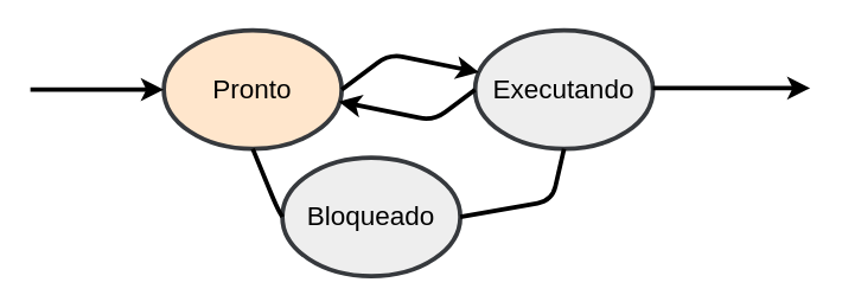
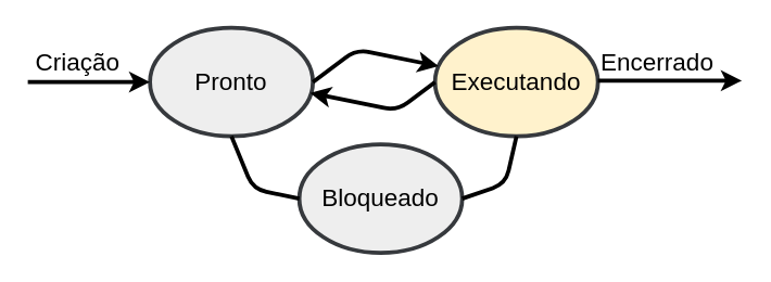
+ <mxCell id="9" value="&lt;font style=&quot;font-size: 18px&quot;&gt;Criação&lt;/font&gt;" style="text;html=1;strokeColor=none;fillColor=none;align=center;verticalAlign=middle;whiteSpace=wrap;rounded=0;" vertex="1" parent="1"><mxGeometry x="37" y="36" width="40" height="20" as="geometry" /></mxCell>
+ <mxCell id="10" value="&lt;font style=&quot;font-size: 18px&quot;&gt;Encerrado&lt;/font&gt;" style="text;html=1;strokeColor=none;fillColor=none;align=center;verticalAlign=middle;whiteSpace=wrap;rounded=0;" vertex="1" parent="1"><mxGeometry x="464" y="36" width="40" height="20" as="geometry" /></mxCell>
- <mxCell id="2" value="&lt;font style=&quot;font-size: 18px&quot;&gt;Pronto&lt;/font&gt;" style="ellipse;whiteSpace=wrap;html=1;strokeWidth=3;fillColor=#ffe6cc;strokeColor=#36393d;" vertex="1" parent="1"><mxGeometry x="110" y="20" width="120" height="80" as="geometry" /></mxCell>
+ <mxCell id="2" value="&lt;font style=&quot;font-size: 18px&quot;&gt;Pronto&lt;/font&gt;" style="ellipse;whiteSpace=wrap;html=1;strokeWidth=3;fillColor=#eeeeee;strokeColor=#36393d;" vertex="1" parent="1"><mxGeometry x="110" y="20" width="120" height="80" as="geometry" /></mxCell>
- <mxCell id="3" value="&lt;font style=&quot;font-size: 18px&quot;&gt;Executando&lt;/font&gt;" style="ellipse;whiteSpace=wrap;html=1;strokeColor=#36393d;strokeWidth=3;fillColor=#eeeeee;" vertex="1" parent="1"><mxGeometry x="320" y="20" width="120" height="80" as="geometry" /></mxCell>
+ <mxCell id="3" value="&lt;font style=&quot;font-size: 18px&quot;&gt;Executando&lt;/font&gt;" style="ellipse;whiteSpace=wrap;html=1;strokeColor=#36393d;strokeWidth=3;fillColor=#fff2cc;" vertex="1" parent="1"><mxGeometry x="320" y="20" width="120" height="80" as="geometry" /></mxCell>
- <mxCell id="4" value="&lt;font style=&quot;font-size: 18px&quot;&gt;Bloqueado&lt;/font&gt;" style="ellipse;whiteSpace=wrap;html=1;strokeColor=#36393d;strokeWidth=3;fillColor=#eeeeee;" vertex="1" parent="1"><mxGeometry x="190" y="106" width="120" height="80" as="geometry" /></mxCell>
+ <mxCell id="4" value="&lt;font style=&quot;font-size: 18px&quot;&gt;Bloqueado&lt;/font&gt;" style="ellipse;whiteSpace=wrap;html=1;strokeColor=#36393d;strokeWidth=3;fillColor=#eeeeee;" vertex="1" parent="1"><mxGeometry x="220" y="106" width="120" height="80" as="geometry" /></mxCell>
